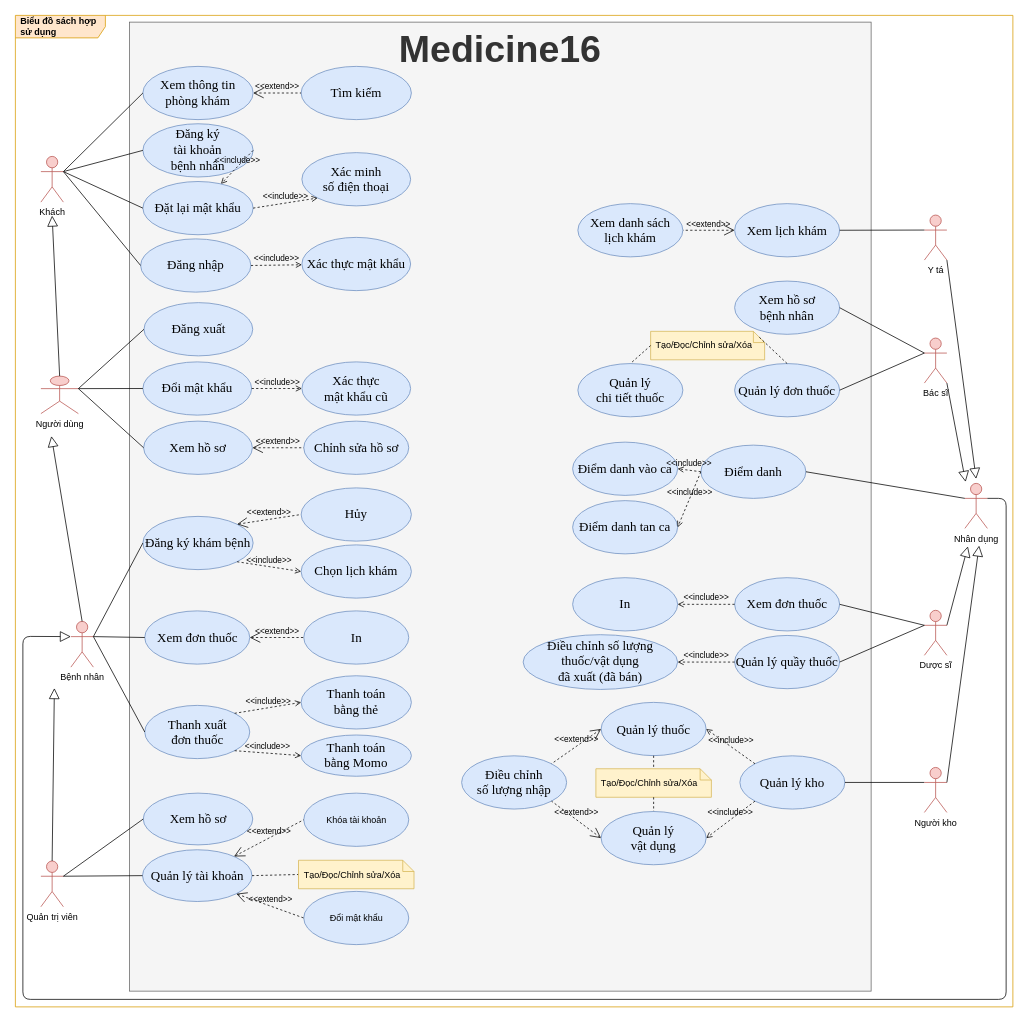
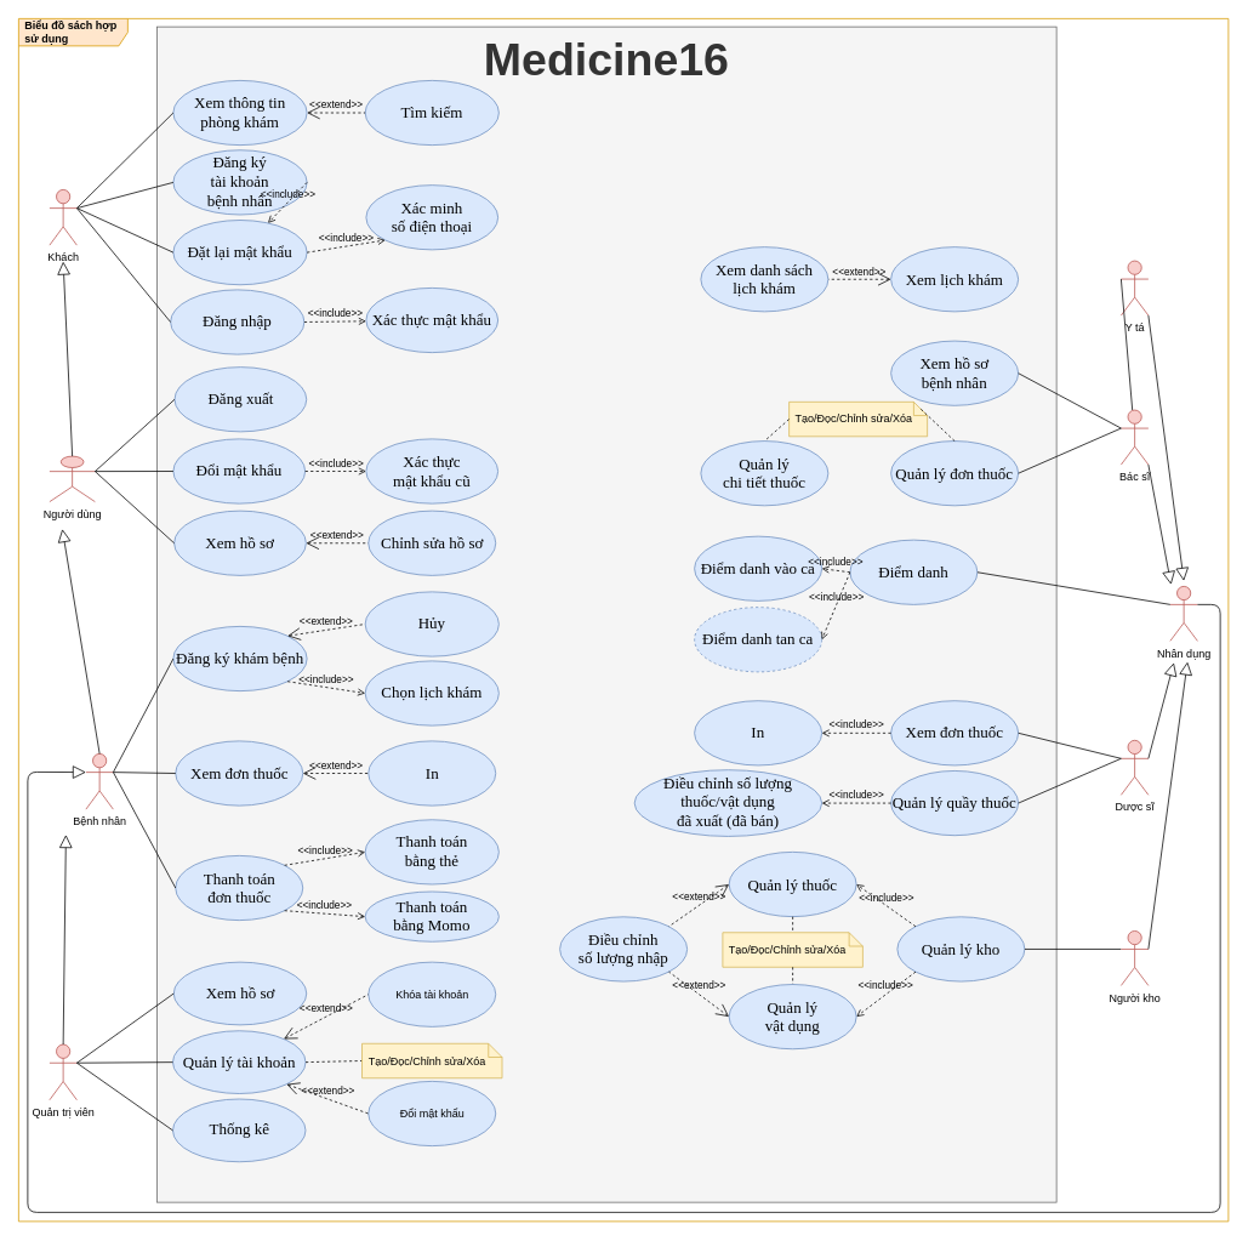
- <mxCell id="61" value="" style="edgeStyle=none;html=1;endArrow=none;verticalAlign=bottom;exitX=0;exitY=0.333;exitDx=0;exitDy=0;exitPerimeter=0;entryX=1;entryY=0.5;entryDx=0;entryDy=0;" parent="1" source="60" target="59" edge="1"><mxGeometry width="160" relative="1" as="geometry"><mxPoint x="999" y="360" as="sourcePoint" /><mxPoint x="1109" y="283" as="targetPoint" /></mxGeometry></mxCell>
+ <mxCell id="61" value="" style="edgeStyle=none;html=1;endArrow=none;verticalAlign=bottom;exitX=0;exitY=0.333;exitDx=0;exitDy=0;exitPerimeter=0;" parent="1" source="60" target="62" edge="1"><mxGeometry width="160" relative="1" as="geometry"><mxPoint x="999" y="360" as="sourcePoint" /><mxPoint x="1109" y="283" as="targetPoint" /></mxGeometry></mxCell>
- <mxCell id="100" value="&lt;span style=&quot;font-family: &amp;#34;times new roman&amp;#34; , serif ; font-size: 17.333px&quot;&gt;Điểm danh tan ca&lt;/span&gt;" style="ellipse;whiteSpace=wrap;html=1;fillColor=#dae8fc;strokeColor=#6c8ebf;" parent="1" vertex="1"><mxGeometry x="763" y="667" width="140" height="71" as="geometry" /></mxCell>
+ <mxCell id="100" value="&lt;span style=&quot;font-family: &amp;#34;times new roman&amp;#34; , serif ; font-size: 17.333px&quot;&gt;Điểm danh tan ca&lt;/span&gt;" style="ellipse;whiteSpace=wrap;html=1;fillColor=#dae8fc;strokeColor=#6c8ebf;dashed=1;" parent="1" vertex="1"><mxGeometry x="763" y="667" width="140" height="71" as="geometry" /></mxCell>
- <mxCell id="52" value="&lt;span style=&quot;font-size: 13pt ; line-height: 19.933px ; font-family: &amp;#34;times new roman&amp;#34; , serif&quot;&gt;Thanh xuất&lt;br&gt;đơn thuốc&lt;/span&gt;" style="ellipse;whiteSpace=wrap;html=1;fillColor=#dae8fc;strokeColor=#6c8ebf;" parent="1" vertex="1"><mxGeometry x="192.5" y="940" width="140" height="71" as="geometry" /></mxCell>
+ <mxCell id="52" value="&lt;span style=&quot;font-size: 13pt ; line-height: 19.933px ; font-family: &amp;#34;times new roman&amp;#34; , serif&quot;&gt;Thanh toán&lt;br&gt;đơn thuốc&lt;/span&gt;" style="ellipse;whiteSpace=wrap;html=1;fillColor=#dae8fc;strokeColor=#6c8ebf;" parent="1" vertex="1"><mxGeometry x="192.5" y="940" width="140" height="71" as="geometry" /></mxCell>
+ <mxCell id="40" value="" style="edgeStyle=none;html=1;endArrow=none;verticalAlign=bottom;entryX=0;entryY=0.5;entryDx=0;entryDy=0;exitX=1;exitY=0.333;exitDx=0;exitDy=0;exitPerimeter=0;" parent="1" source="31" target="39" edge="1"><mxGeometry width="160" relative="1" as="geometry"><mxPoint x="94" y="1237.5" as="sourcePoint" /><mxPoint x="197" y="1179.5" as="targetPoint" /></mxGeometry></mxCell>
+ <mxCell id="39" value="&lt;font face=&quot;times new roman, serif&quot;&gt;&lt;span style=&quot;font-size: 17.333px&quot;&gt;Thống kê&lt;/span&gt;&lt;/font&gt;" style="ellipse;whiteSpace=wrap;html=1;fillColor=#dae8fc;strokeColor=#6c8ebf;" parent="1" vertex="1"><mxGeometry x="189.5" y="1207.5" width="146" height="69" as="geometry" /></mxCell>
